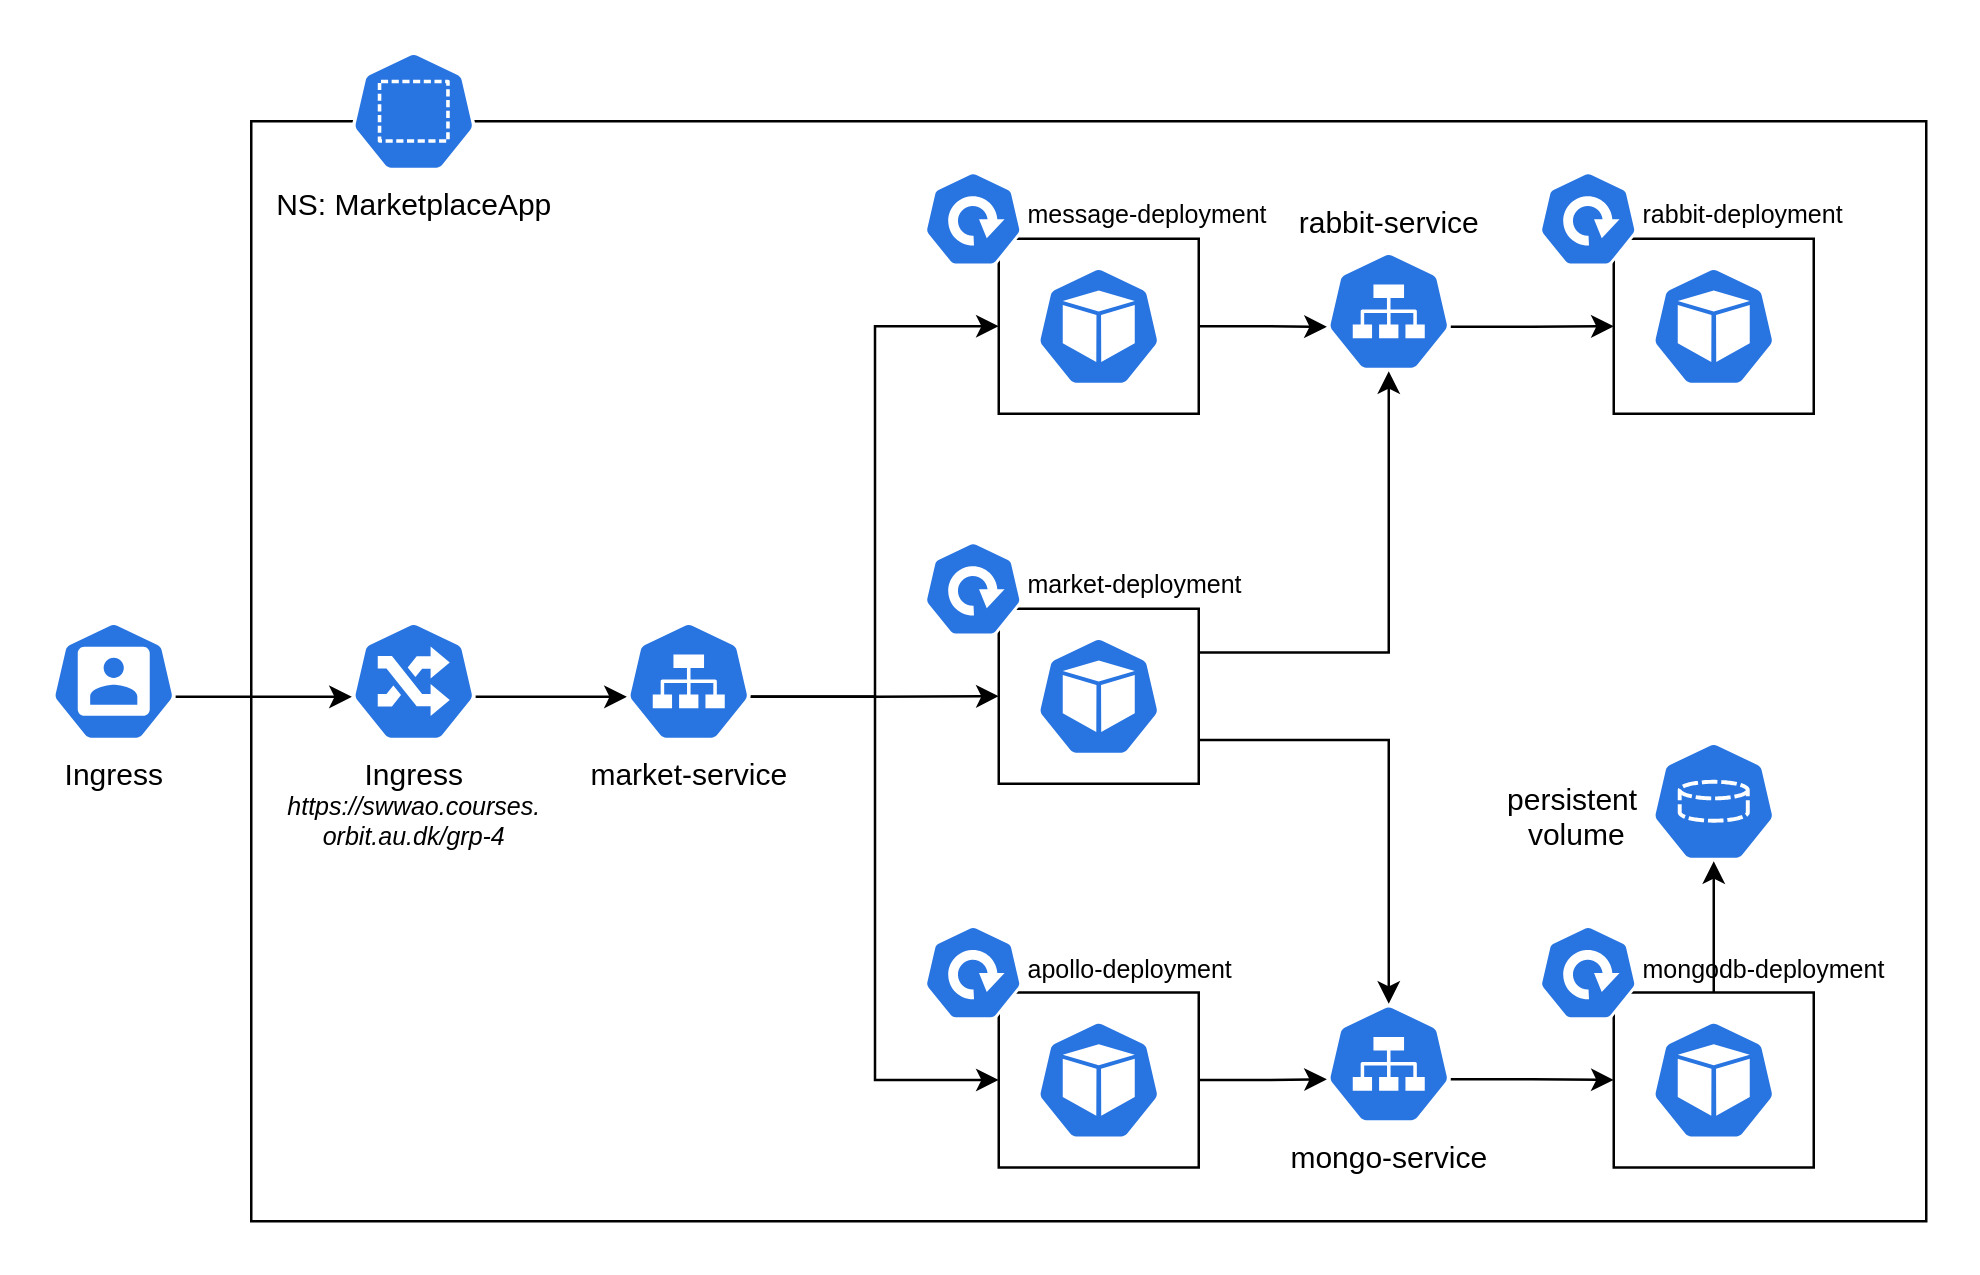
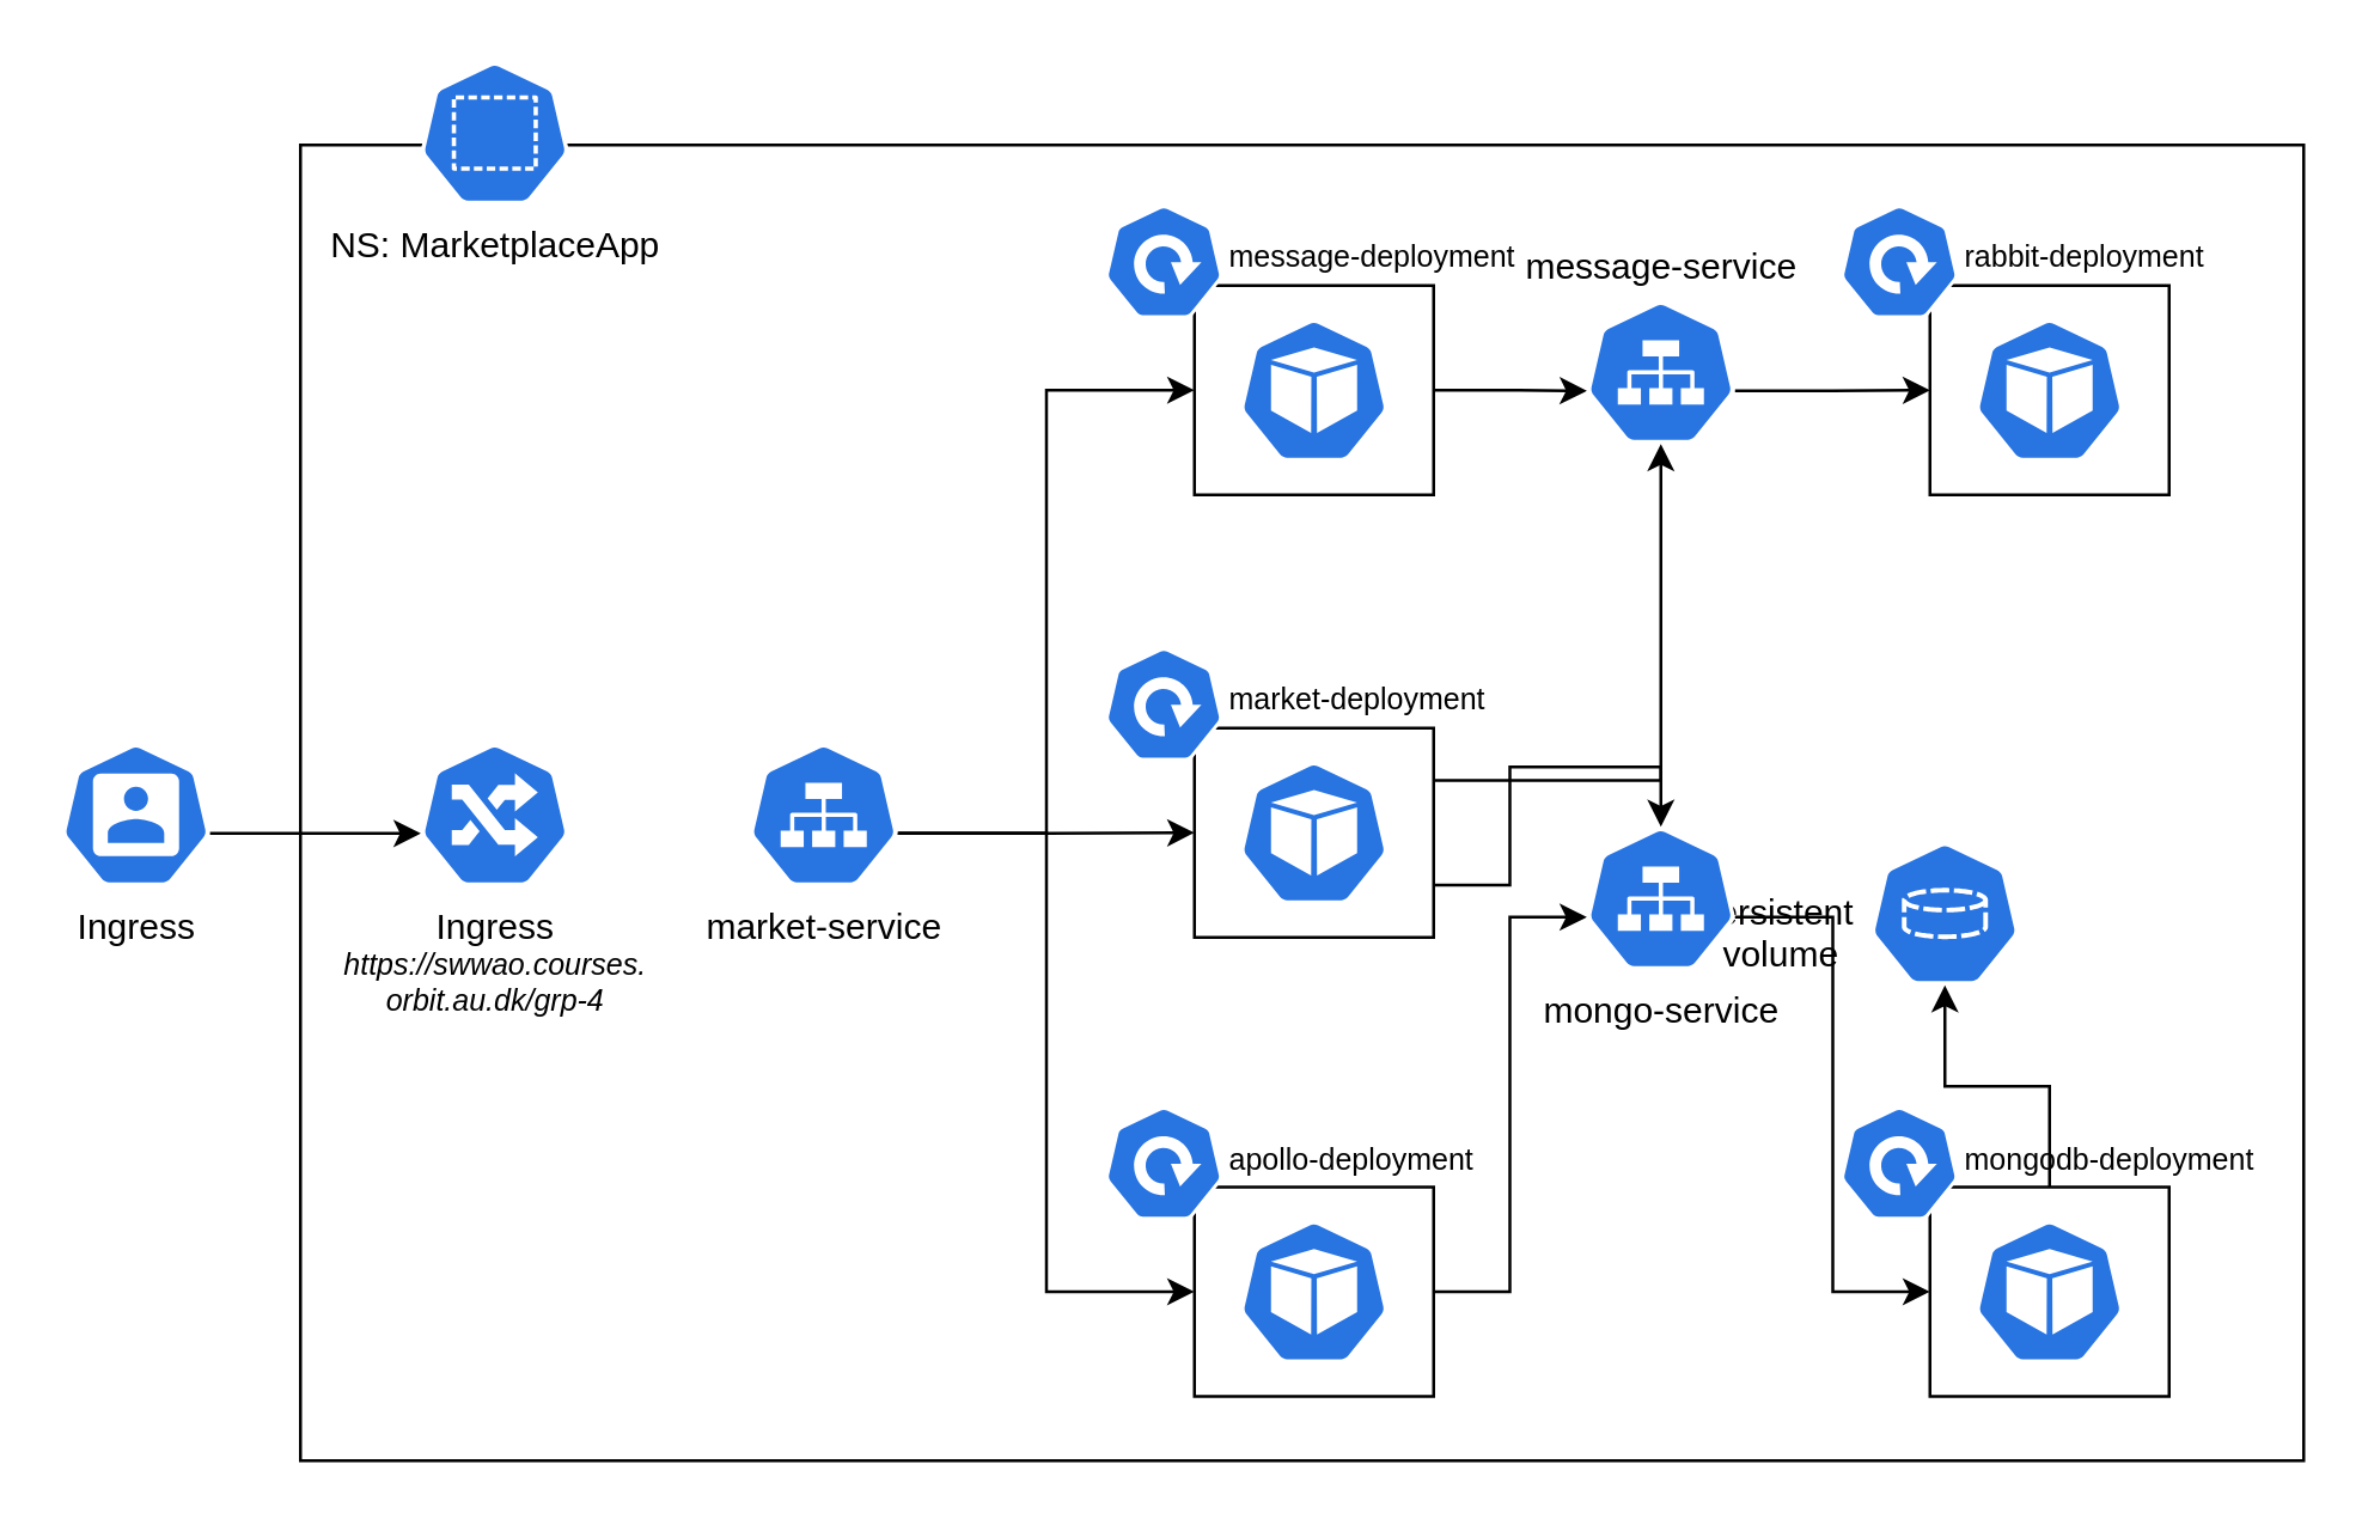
- <mxCell id="29" value="rabbit-service" style="aspect=fixed;sketch=0;html=1;dashed=0;whitespace=wrap;verticalLabelPosition=bottom;verticalAlign=top;fillColor=#2875E2;strokeColor=#ffffff;points=[[0.005,0.63,0],[0.1,0.2,0],[0.9,0.2,0],[0.5,0,0],[0.995,0.63,0],[0.72,0.99,0],[0.5,1,0],[0.28,0.99,0]];shape=mxgraph.kubernetes.icon2;prIcon=svc;spacingBottom=0;spacingTop=-73;" vertex="1" parent="1"><mxGeometry x="530" y="100" width="50" height="48" as="geometry" /></mxCell>
+ <mxCell id="29" value="message-service" style="aspect=fixed;sketch=0;html=1;dashed=0;whitespace=wrap;verticalLabelPosition=bottom;verticalAlign=top;fillColor=#2875E2;strokeColor=#ffffff;points=[[0.005,0.63,0],[0.1,0.2,0],[0.9,0.2,0],[0.5,0,0],[0.995,0.63,0],[0.72,0.99,0],[0.5,1,0],[0.28,0.99,0]];shape=mxgraph.kubernetes.icon2;prIcon=svc;spacingBottom=0;spacingTop=-73;" vertex="1" parent="1"><mxGeometry x="530" y="100" width="50" height="48" as="geometry" /></mxCell>
- <mxCell id="27" style="edgeStyle=orthogonalEdgeStyle;rounded=0;orthogonalLoop=1;jettySize=auto;html=1;exitX=0.995;exitY=0.63;exitDx=0;exitDy=0;exitPerimeter=0;entryX=0.005;entryY=0.63;entryDx=0;entryDy=0;entryPerimeter=0;" edge="1" parent="1" source="7" target="26"><mxGeometry relative="1" as="geometry" /></mxCell>
- <mxCell id="22" value="persistent&amp;nbsp;&lt;div style=&quot;font-size: 12px;&quot;&gt;&lt;span style=&quot;background-color: initial; font-size: 12px;&quot;&gt;volume&lt;/span&gt;&lt;/div&gt;" style="aspect=fixed;sketch=0;html=1;dashed=0;whitespace=wrap;verticalLabelPosition=bottom;verticalAlign=top;fillColor=#2875E2;strokeColor=#ffffff;points=[[0.005,0.63,0],[0.1,0.2,0],[0.9,0.2,0],[0.5,0,0],[0.995,0.63,0],[0.72,0.99,0],[0.5,1,0],[0.28,0.99,0]];shape=mxgraph.kubernetes.icon2;prIcon=pvc;spacingTop=-38;spacingLeft=-110;fontSize=12;align=center;" vertex="1" parent="1"><mxGeometry x="660" y="296" width="50" height="48" as="geometry" /></mxCell>
+ <mxCell id="22" value="persistent&amp;nbsp;&lt;div style=&quot;font-size: 12px;&quot;&gt;&lt;span style=&quot;background-color: initial; font-size: 12px;&quot;&gt;volume&lt;/span&gt;&lt;/div&gt;" style="aspect=fixed;sketch=0;html=1;dashed=0;whitespace=wrap;verticalLabelPosition=bottom;verticalAlign=top;fillColor=#2875E2;strokeColor=#ffffff;points=[[0.005,0.63,0],[0.1,0.2,0],[0.9,0.2,0],[0.5,0,0],[0.995,0.63,0],[0.72,0.99,0],[0.5,1,0],[0.28,0.99,0]];shape=mxgraph.kubernetes.icon2;prIcon=pvc;spacingTop=-38;spacingLeft=-110;fontSize=12;align=center;" vertex="1" parent="1"><mxGeometry x="625" y="281" width="50" height="48" as="geometry" /></mxCell>
- <mxCell id="33" value="mongo-service" style="aspect=fixed;sketch=0;html=1;dashed=0;whitespace=wrap;verticalLabelPosition=bottom;verticalAlign=top;fillColor=#2875E2;strokeColor=#ffffff;points=[[0.005,0.63,0],[0.1,0.2,0],[0.9,0.2,0],[0.5,0,0],[0.995,0.63,0],[0.72,0.99,0],[0.5,1,0],[0.28,0.99,0]];shape=mxgraph.kubernetes.icon2;prIcon=svc;spacingBottom=0;spacingTop=0;fontSize=12;" vertex="1" parent="1"><mxGeometry x="530" y="401" width="50" height="48" as="geometry" /></mxCell>
+ <mxCell id="33" value="mongo-service" style="aspect=fixed;sketch=0;html=1;dashed=0;whitespace=wrap;verticalLabelPosition=bottom;verticalAlign=top;fillColor=#2875E2;strokeColor=#ffffff;points=[[0.005,0.63,0],[0.1,0.2,0],[0.9,0.2,0],[0.5,0,0],[0.995,0.63,0],[0.72,0.99,0],[0.5,1,0],[0.28,0.99,0]];shape=mxgraph.kubernetes.icon2;prIcon=svc;spacingBottom=0;spacingTop=0;fontSize=12;" vertex="1" parent="1"><mxGeometry x="530" y="276" width="50" height="48" as="geometry" /></mxCell>
